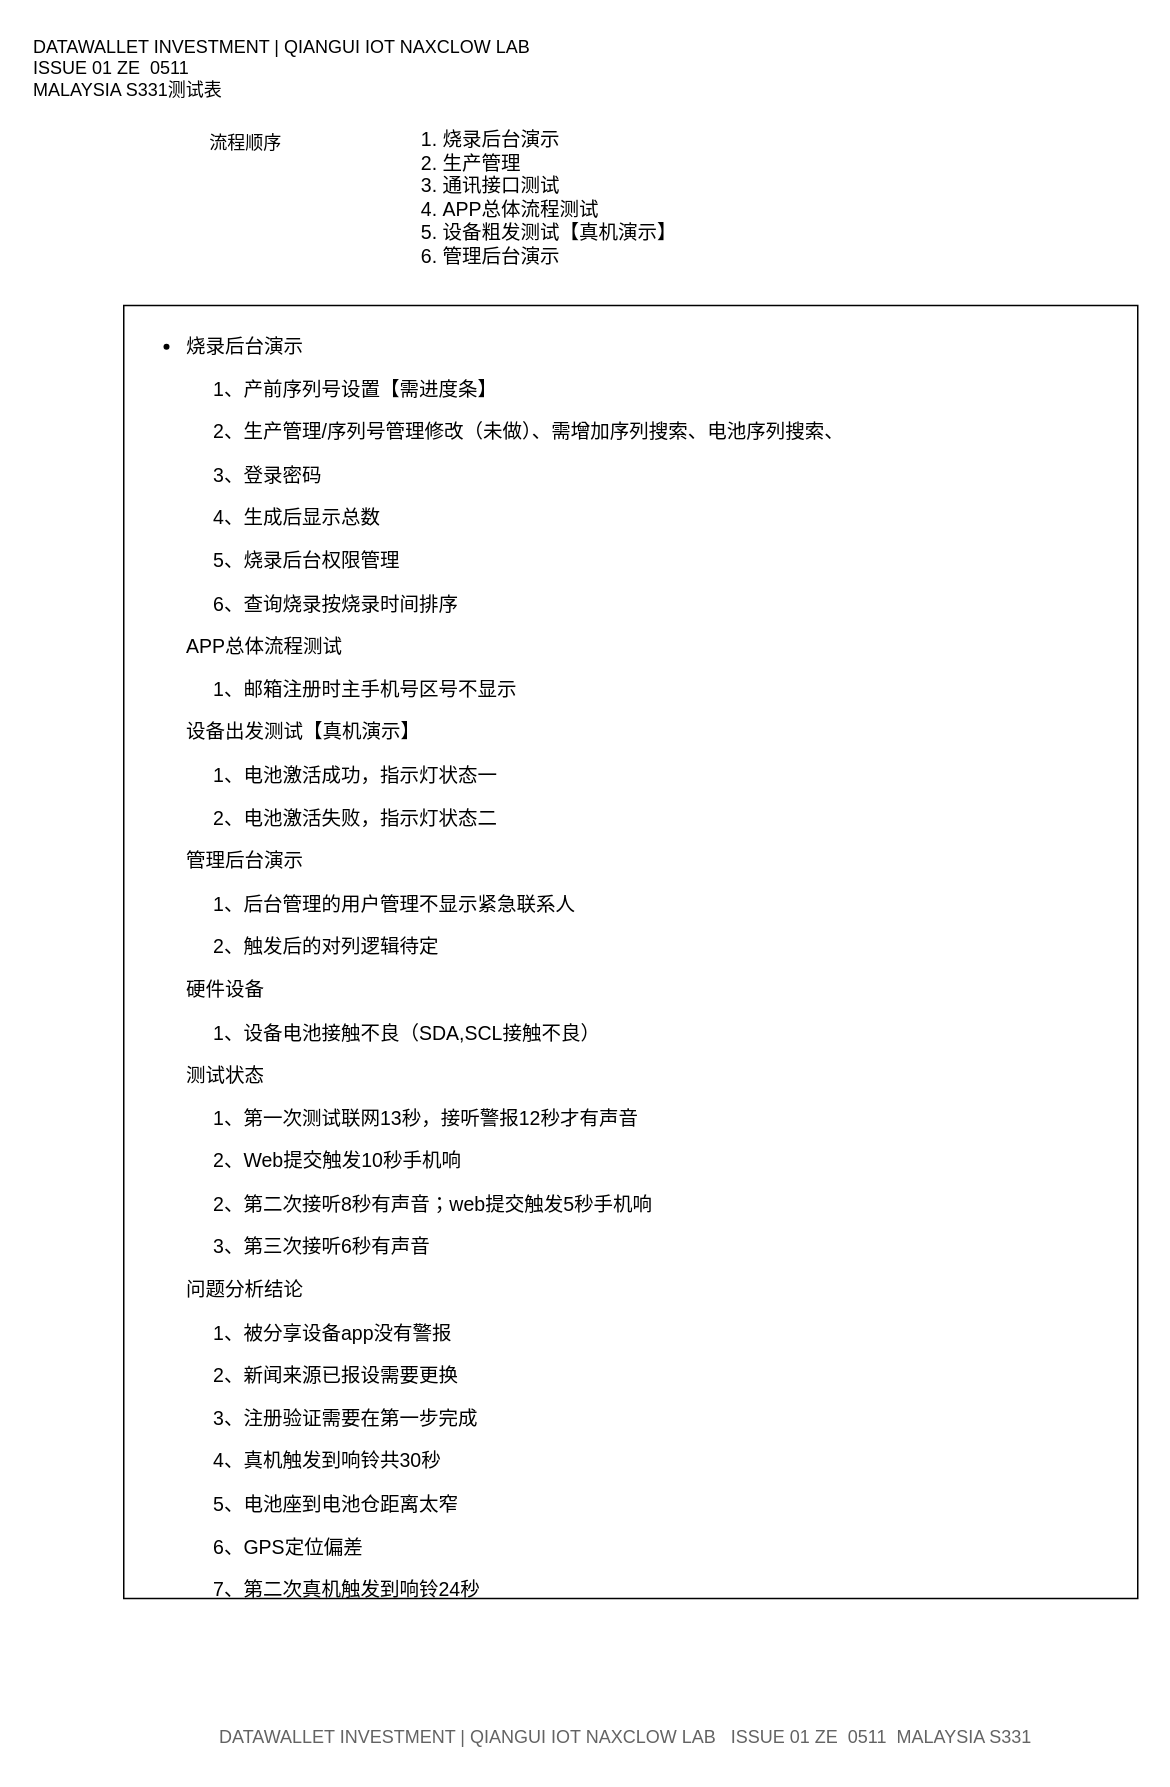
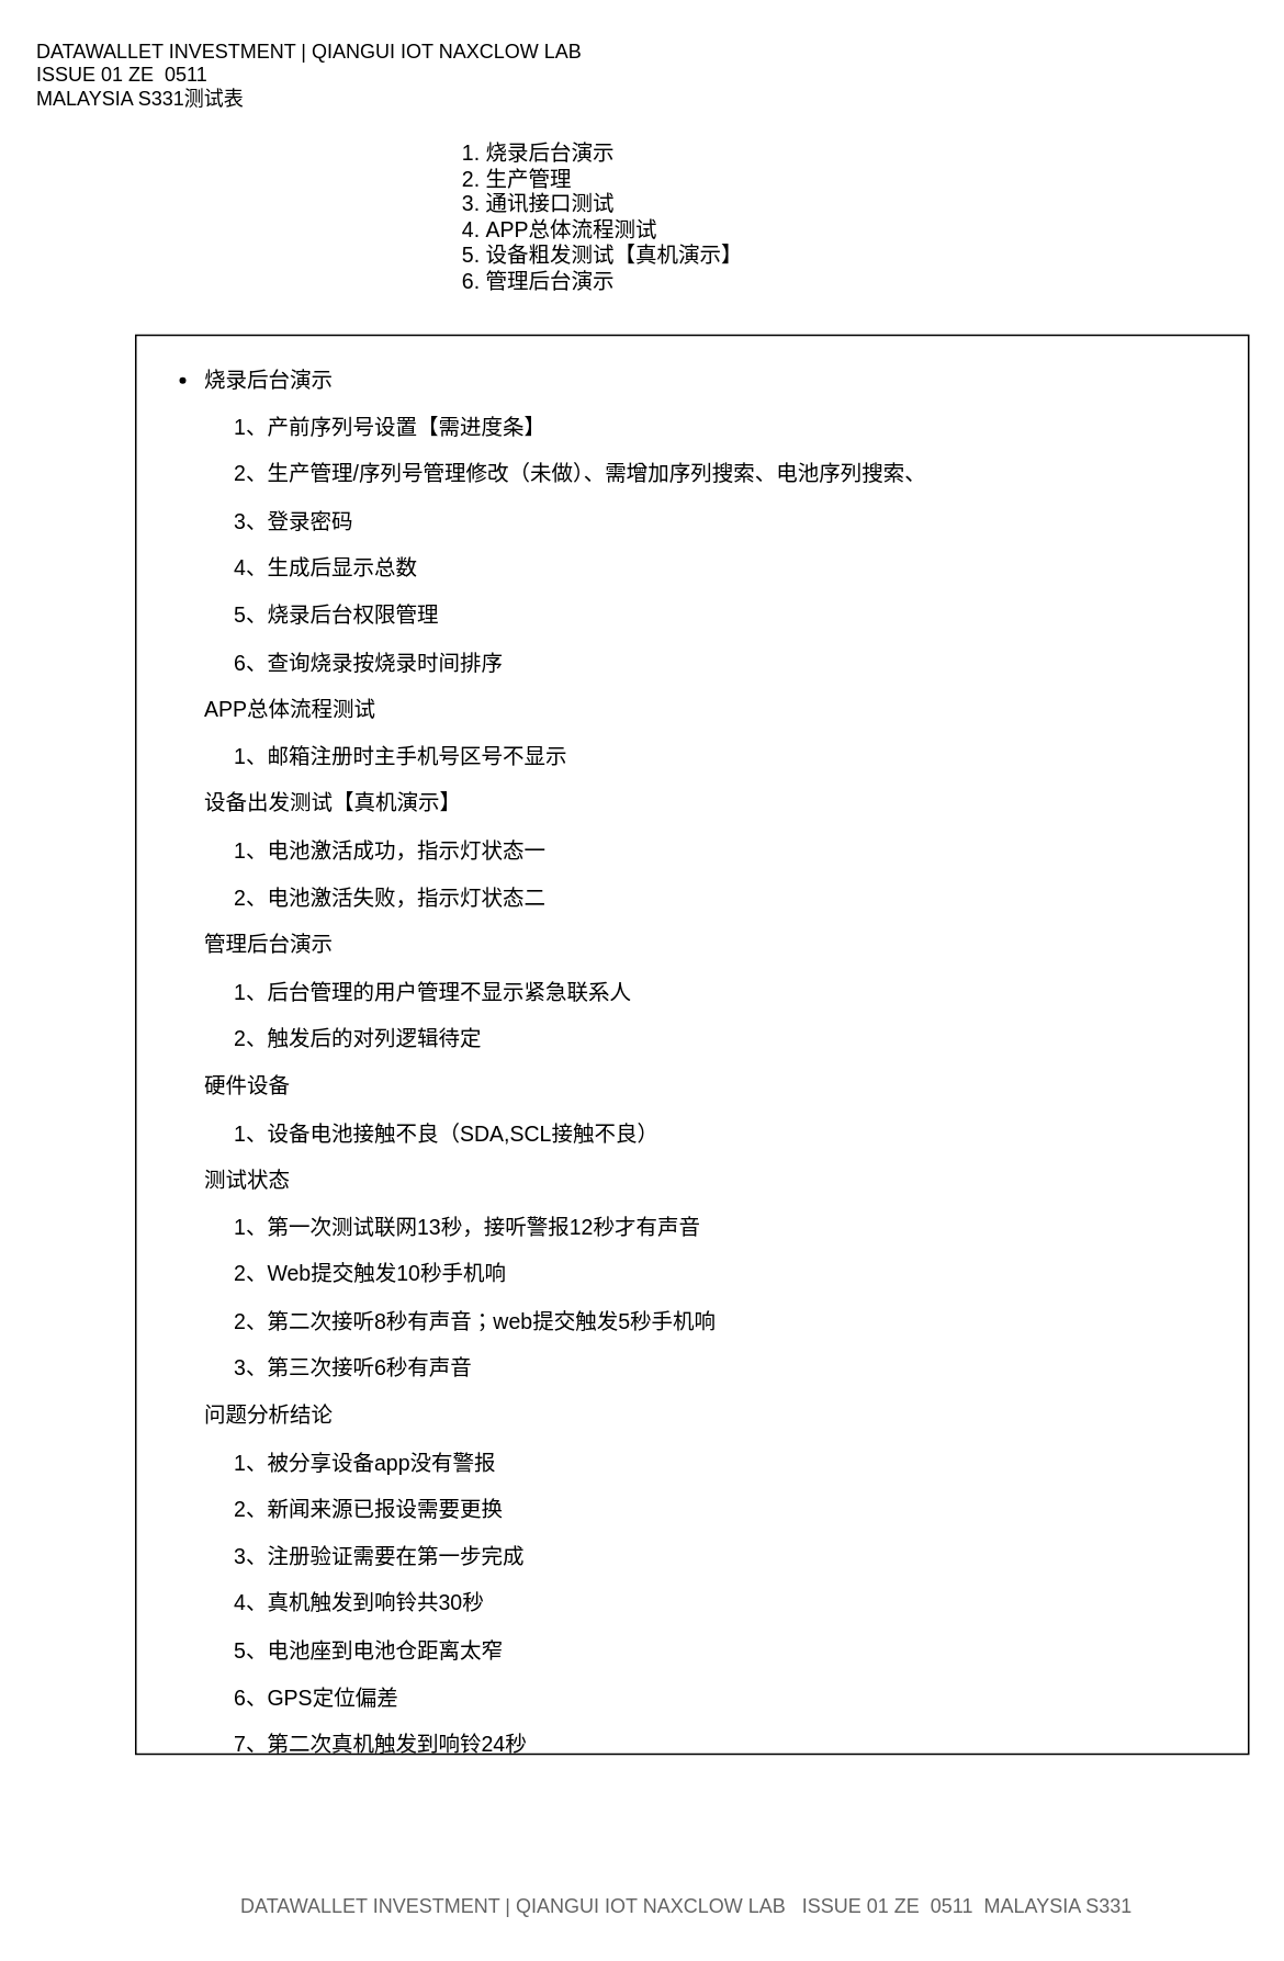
- <mxCell id="5" value="流程顺序" style="text;html=1;strokeColor=none;fillColor=none;align=center;verticalAlign=middle;whiteSpace=wrap;rounded=0;fontColor=#000000;" parent="1" vertex="1"><mxGeometry x="115.5" y="79" width="95" height="32" as="geometry" /></mxCell>
